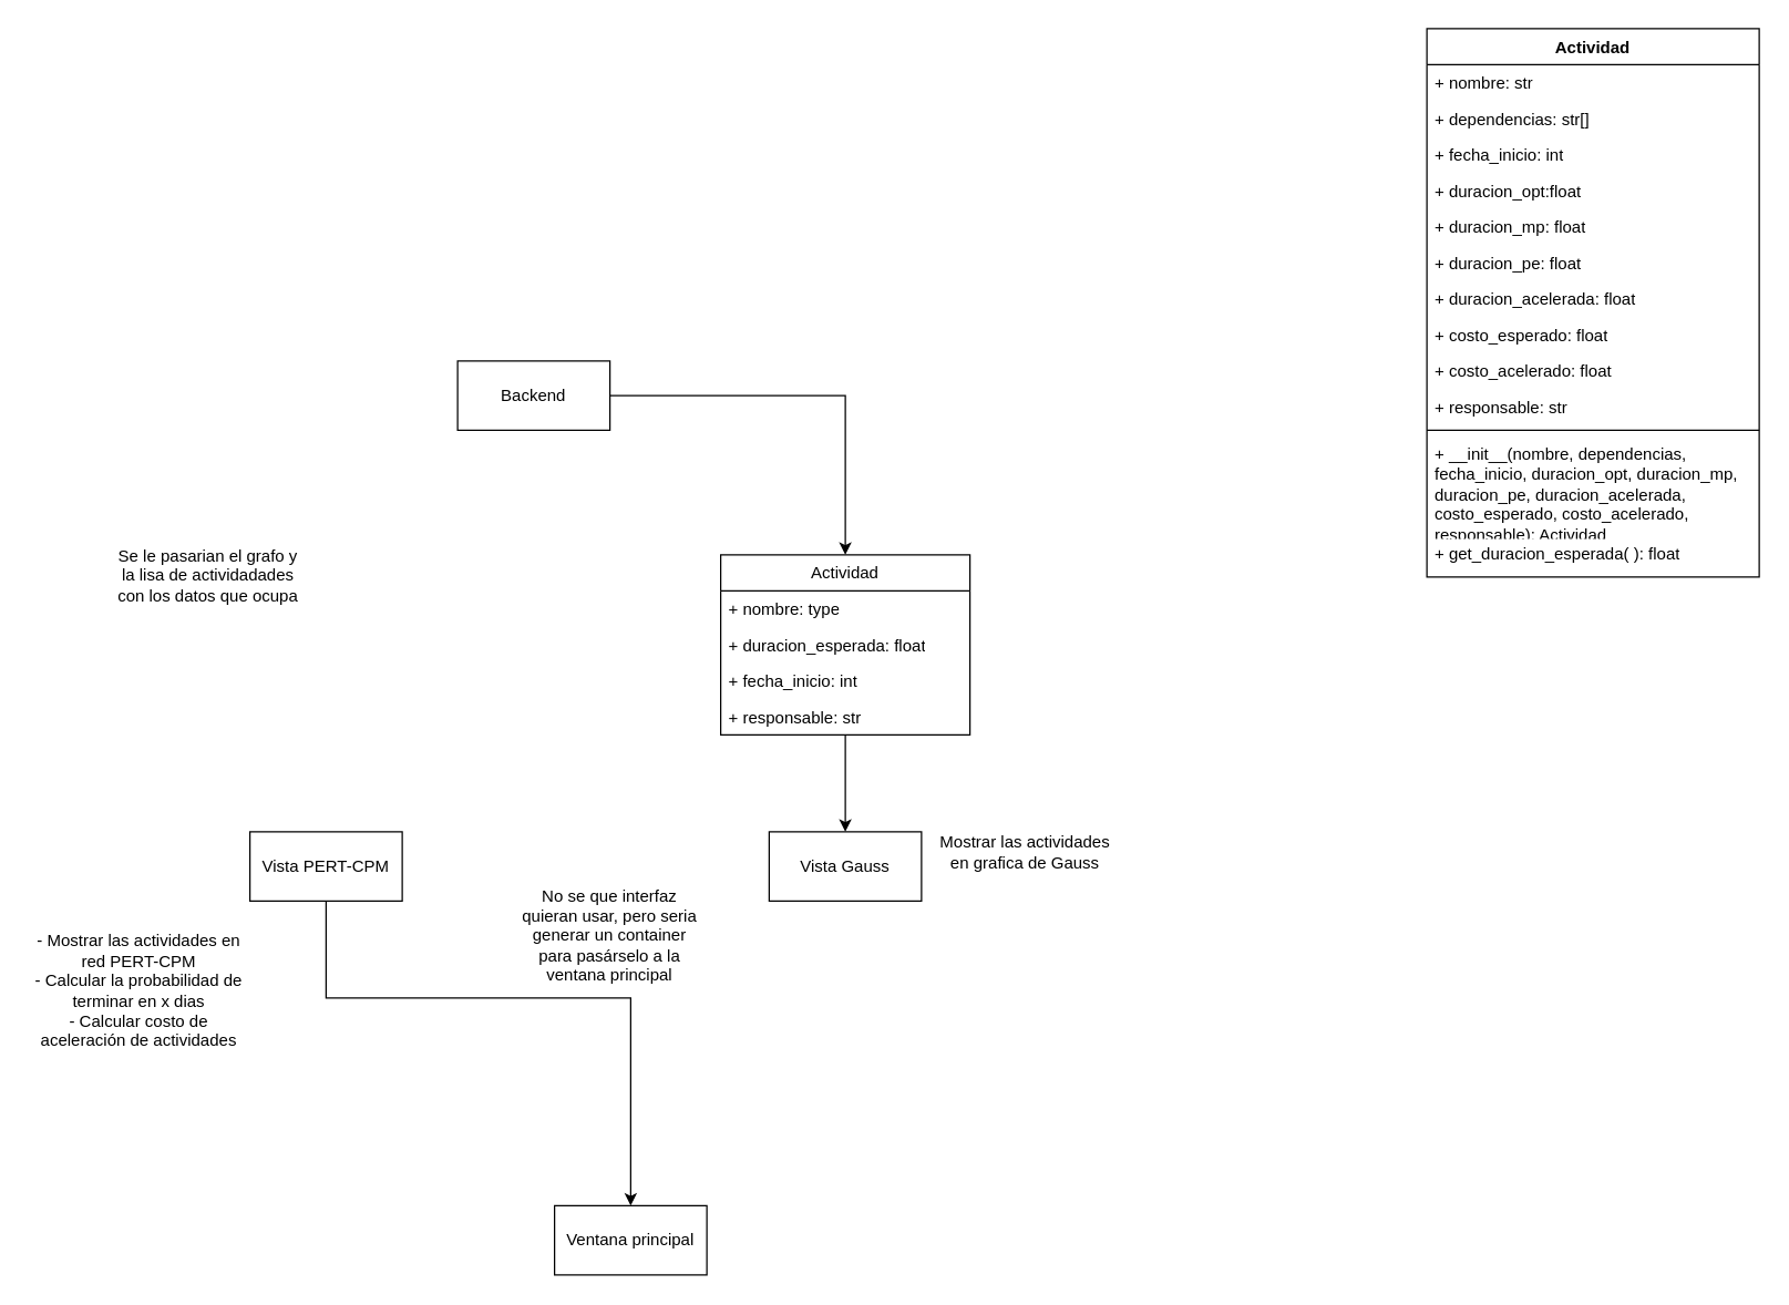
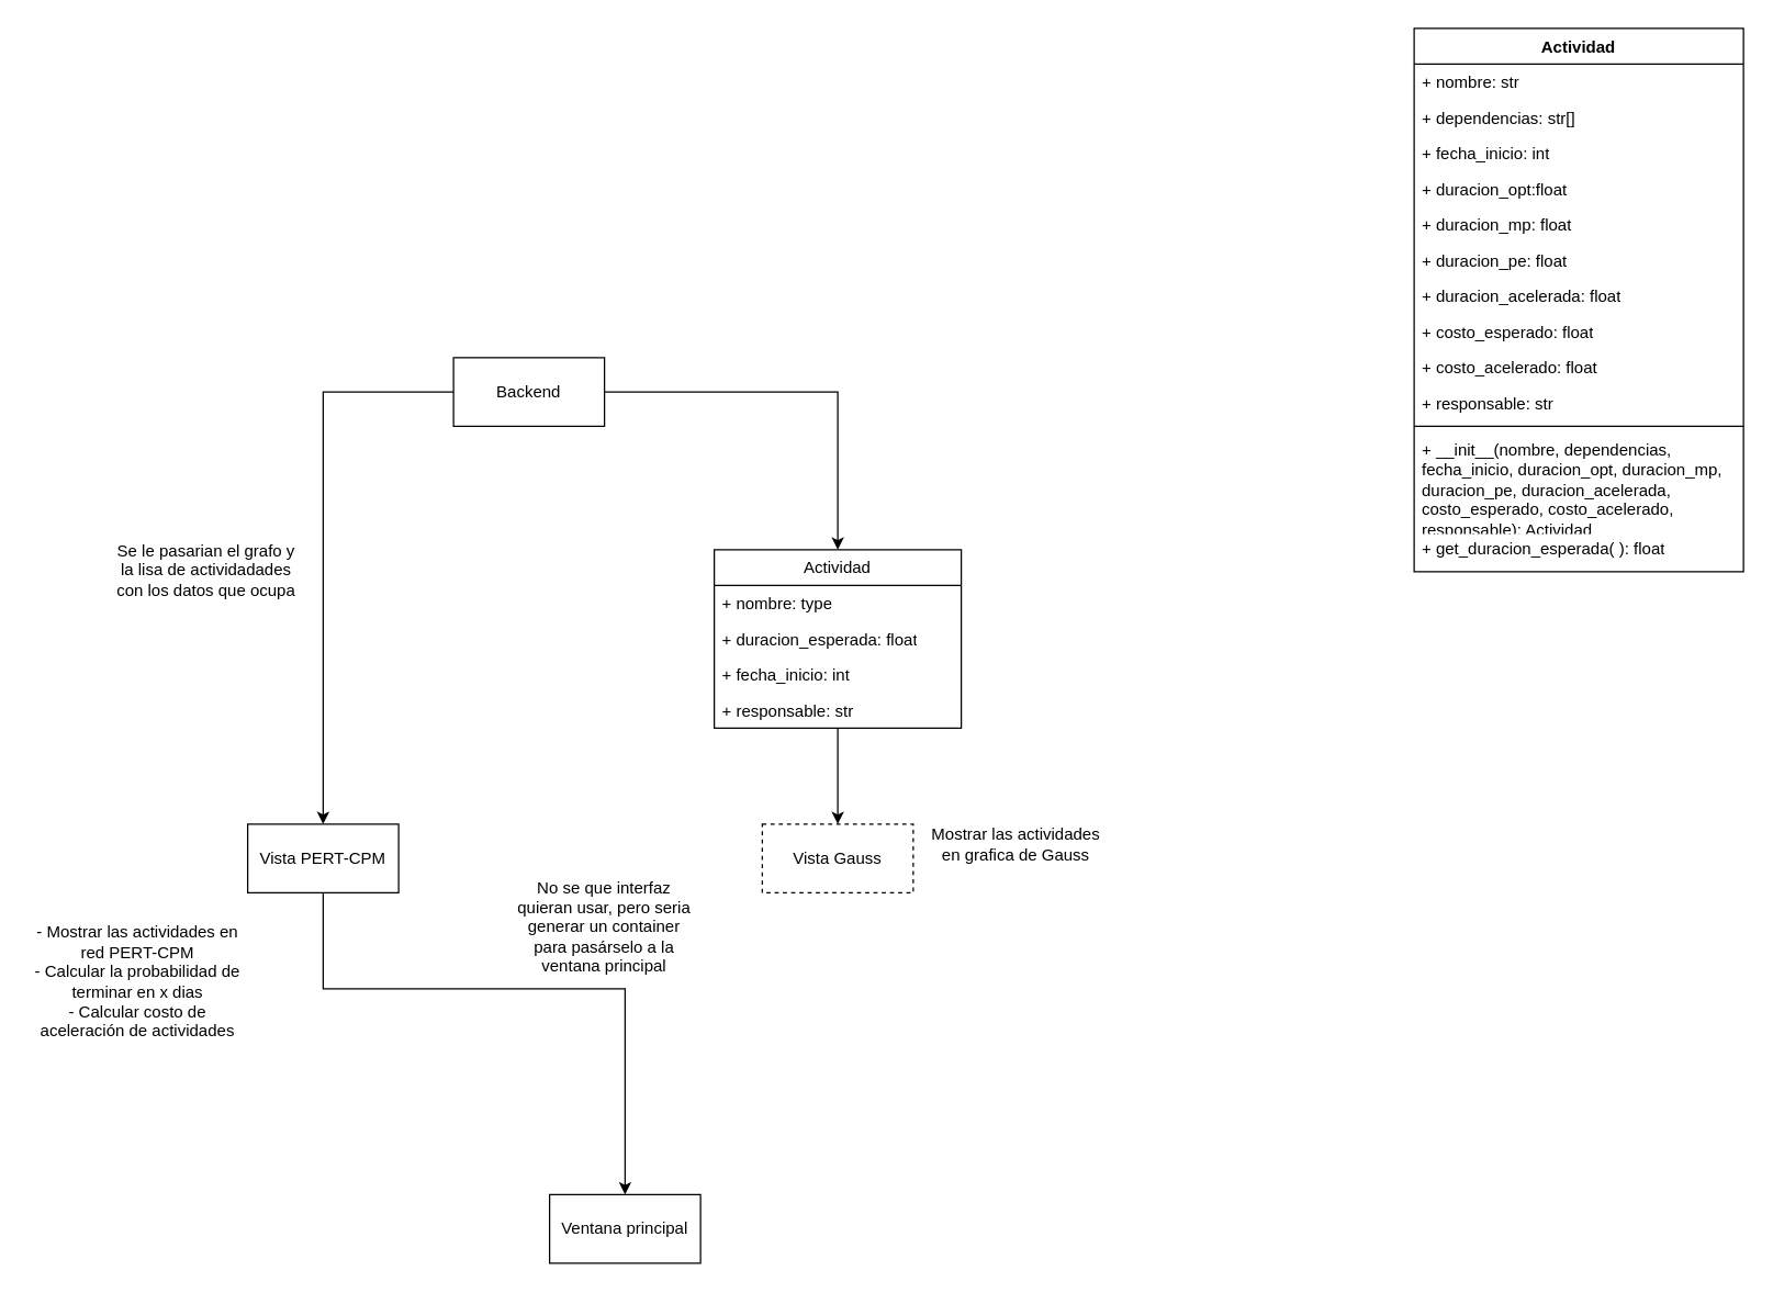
+ <mxCell id="17" style="edgeStyle=orthogonalEdgeStyle;rounded=0;orthogonalLoop=1;jettySize=auto;html=1;" edge="1" parent="1" source="18" target="28"><mxGeometry relative="1" as="geometry" /></mxCell>
- <mxCell id="19" value="Vista Gauss" style="html=1;whiteSpace=wrap;" vertex="1" parent="1"><mxGeometry x="555" y="600" width="110" height="50" as="geometry" /></mxCell>
+ <mxCell id="19" value="Vista Gauss" style="html=1;whiteSpace=wrap;dashed=1;" vertex="1" parent="1"><mxGeometry x="555" y="600" width="110" height="50" as="geometry" /></mxCell>
